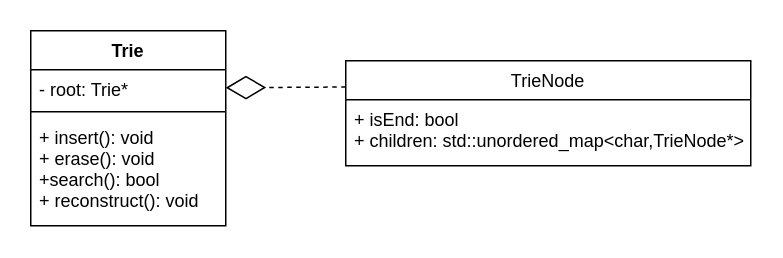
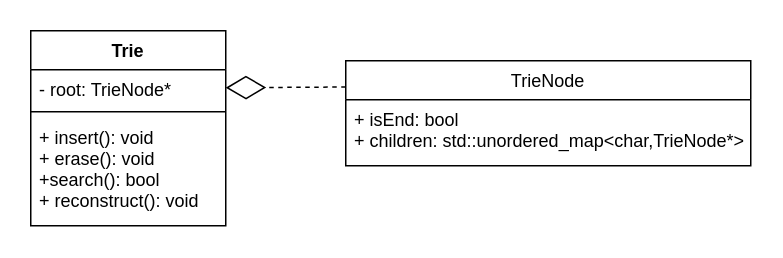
- <mxCell id="3" value="- root: Trie*" style="text;strokeColor=none;fillColor=none;align=left;verticalAlign=top;spacingLeft=4;spacingRight=4;overflow=hidden;rotatable=0;points=[[0,0.5],[1,0.5]];portConstraint=eastwest;" parent="2" vertex="1"><mxGeometry y="26" width="130" height="24" as="geometry" /></mxCell>
+ <mxCell id="3" value="- root: TrieNode*" style="text;strokeColor=none;fillColor=none;align=left;verticalAlign=top;spacingLeft=4;spacingRight=4;overflow=hidden;rotatable=0;points=[[0,0.5],[1,0.5]];portConstraint=eastwest;" parent="2" vertex="1"><mxGeometry y="26" width="130" height="24" as="geometry" /></mxCell>
